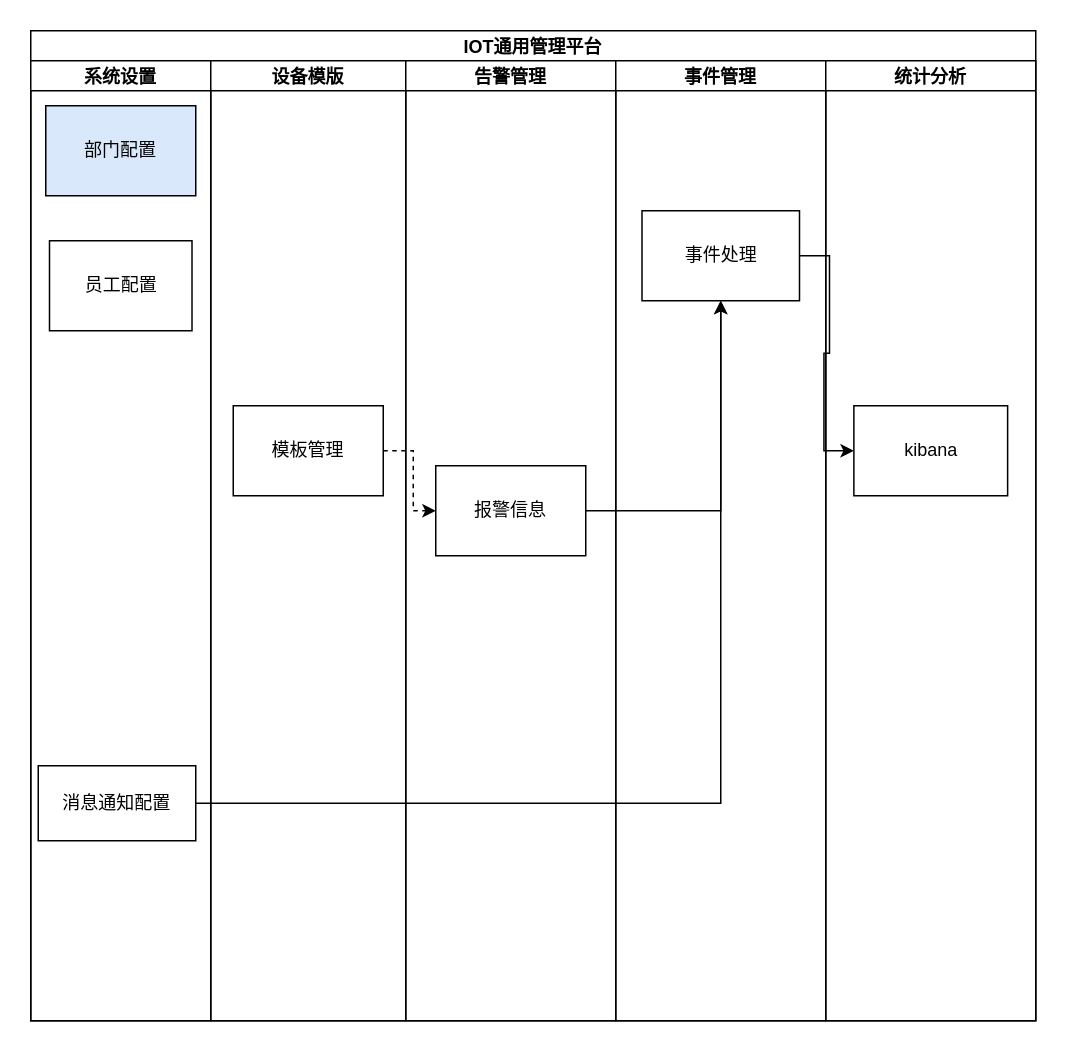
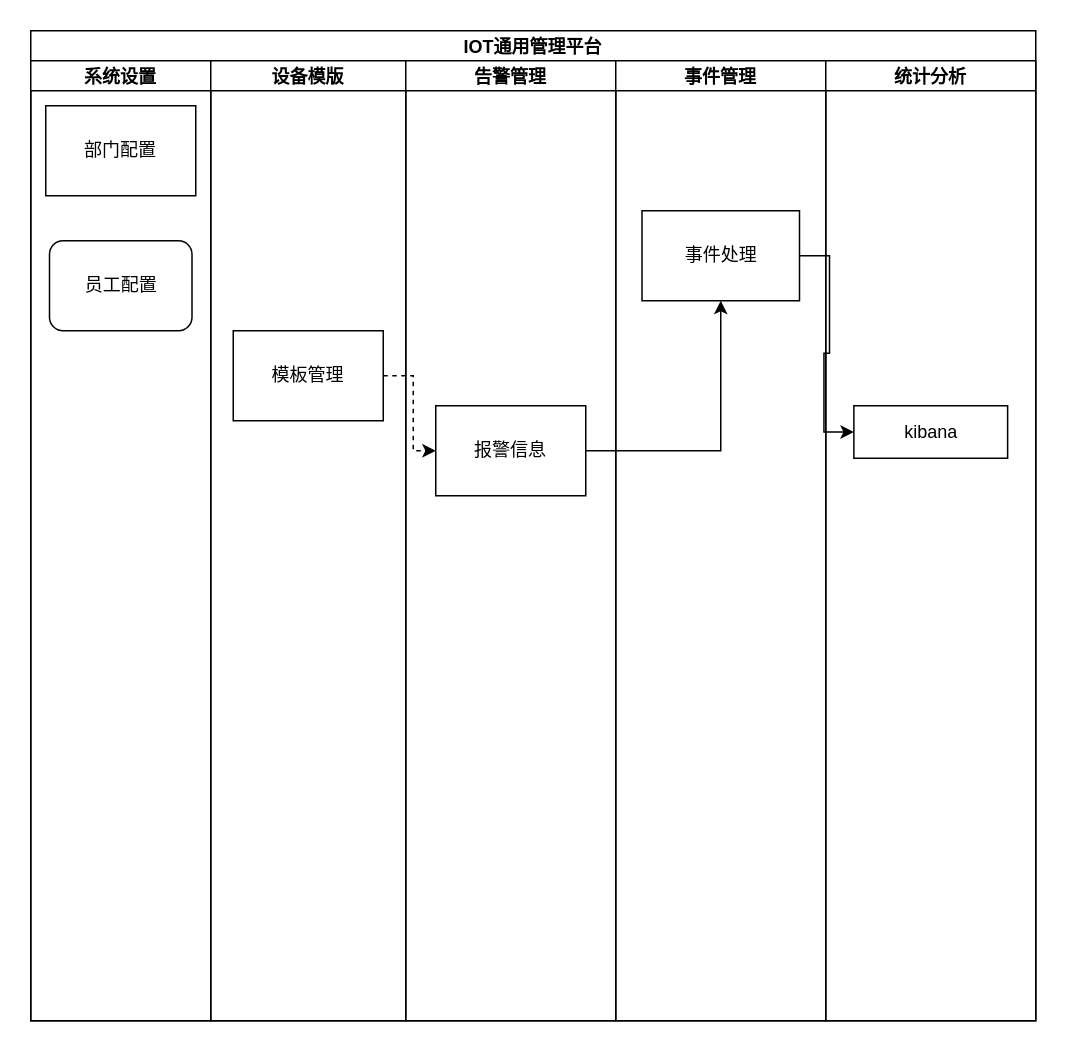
- <mxCell id="4" value="部门配置" style="whiteSpace=wrap;html=1;fillColor=#dae8fc;" parent="3" vertex="1"><mxGeometry x="10" y="30" width="100" height="60" as="geometry" /></mxCell>
+ <mxCell id="4" value="部门配置" style="whiteSpace=wrap;html=1;" parent="3" vertex="1"><mxGeometry x="10" y="30" width="100" height="60" as="geometry" /></mxCell>
- <mxCell id="5" value="员工配置" style="whiteSpace=wrap;html=1;" parent="3" vertex="1"><mxGeometry x="12.5" y="120" width="95" height="60" as="geometry" /></mxCell>
+ <mxCell id="5" value="员工配置" style="whiteSpace=wrap;html=1;rounded=1;" parent="3" vertex="1"><mxGeometry x="12.5" y="120" width="95" height="60" as="geometry" /></mxCell>
- <mxCell id="8" value="模板管理" style="whiteSpace=wrap;html=1;" parent="7" vertex="1"><mxGeometry x="15" y="230" width="100" height="60" as="geometry" /></mxCell>
+ <mxCell id="8" value="模板管理" style="whiteSpace=wrap;html=1;" parent="7" vertex="1"><mxGeometry x="15" y="180" width="100" height="60" as="geometry" /></mxCell>
- <mxCell id="14" value="kibana" style="whiteSpace=wrap;html=1;" parent="13" vertex="1"><mxGeometry x="18.75" y="230" width="102.5" height="60" as="geometry" /></mxCell>
+ <mxCell id="14" value="kibana" style="whiteSpace=wrap;html=1;" parent="13" vertex="1"><mxGeometry x="18.75" y="230" width="102.5" height="35" as="geometry" /></mxCell>
- <mxCell id="10" value="报警信息" style="whiteSpace=wrap;html=1;" parent="9" vertex="1"><mxGeometry x="20" y="270" width="100" height="60" as="geometry" /></mxCell>
+ <mxCell id="10" value="报警信息" style="whiteSpace=wrap;html=1;" parent="9" vertex="1"><mxGeometry x="20" y="230" width="100" height="60" as="geometry" /></mxCell>
- <mxCell id="6" value="消息通知配置" style="whiteSpace=wrap;html=1;" parent="3" vertex="1"><mxGeometry x="5" y="470" width="105" height="50" as="geometry" /></mxCell>
- <mxCell id="15" style="edgeStyle=orthogonalEdgeStyle;rounded=0;jumpStyle=arc;orthogonalLoop=1;jettySize=auto;html=1;exitX=1;exitY=0.5;exitDx=0;exitDy=0;entryX=0.5;entryY=1;entryDx=0;entryDy=0;" parent="2" source="6" target="12" edge="1"><mxGeometry relative="1" as="geometry" /></mxCell>
